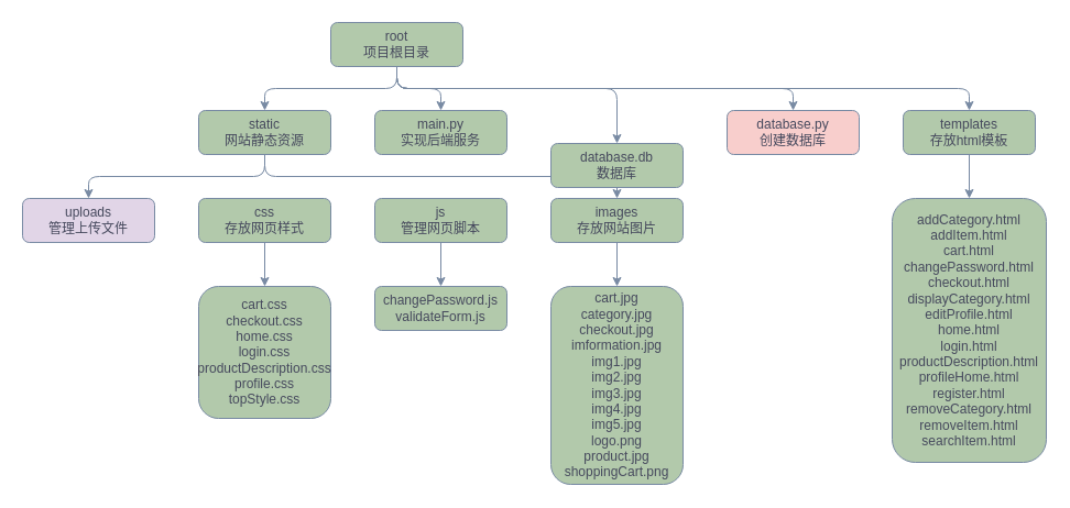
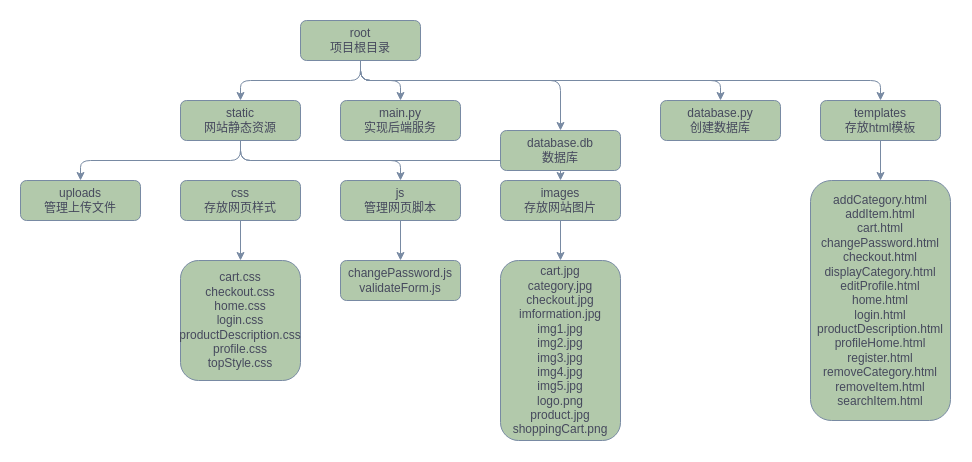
- <mxCell id="14" value="database.py&lt;br&gt;创建数据库" style="rounded=1;whiteSpace=wrap;html=1;labelBackgroundColor=none;fillColor=#f8cecc;strokeColor=#788AA3;fontColor=#46495D;" vertex="1" parent="1"><mxGeometry x="660" y="100" width="120" height="40" as="geometry" /></mxCell>
+ <mxCell id="14" value="database.py&lt;br&gt;创建数据库" style="rounded=1;whiteSpace=wrap;html=1;labelBackgroundColor=none;fillColor=#B2C9AB;strokeColor=#788AA3;fontColor=#46495D;" vertex="1" parent="1"><mxGeometry x="660" y="100" width="120" height="40" as="geometry" /></mxCell>
+ <mxCell id="9" style="edgeStyle=orthogonalEdgeStyle;rounded=1;orthogonalLoop=1;jettySize=auto;html=1;entryX=0.5;entryY=0;entryDx=0;entryDy=0;strokeColor=#788AA3;fontColor=#46495D;fillColor=#B2C9AB;" edge="1" parent="1" source="11" target="20"><mxGeometry relative="1" as="geometry"><Array as="points"><mxPoint x="240" y="160" /><mxPoint x="400" y="160" /></Array></mxGeometry></mxCell>
- <mxCell id="23" value="uploads&lt;br&gt;管理上传文件" style="rounded=1;whiteSpace=wrap;html=1;labelBackgroundColor=none;fillColor=#e1d5e7;strokeColor=#788AA3;fontColor=#46495D;" vertex="1" parent="1"><mxGeometry x="20" y="180" width="120" height="40" as="geometry" /></mxCell>
+ <mxCell id="23" value="uploads&lt;br&gt;管理上传文件" style="rounded=1;whiteSpace=wrap;html=1;labelBackgroundColor=none;fillColor=#B2C9AB;strokeColor=#788AA3;fontColor=#46495D;" vertex="1" parent="1"><mxGeometry x="20" y="180" width="120" height="40" as="geometry" /></mxCell>
